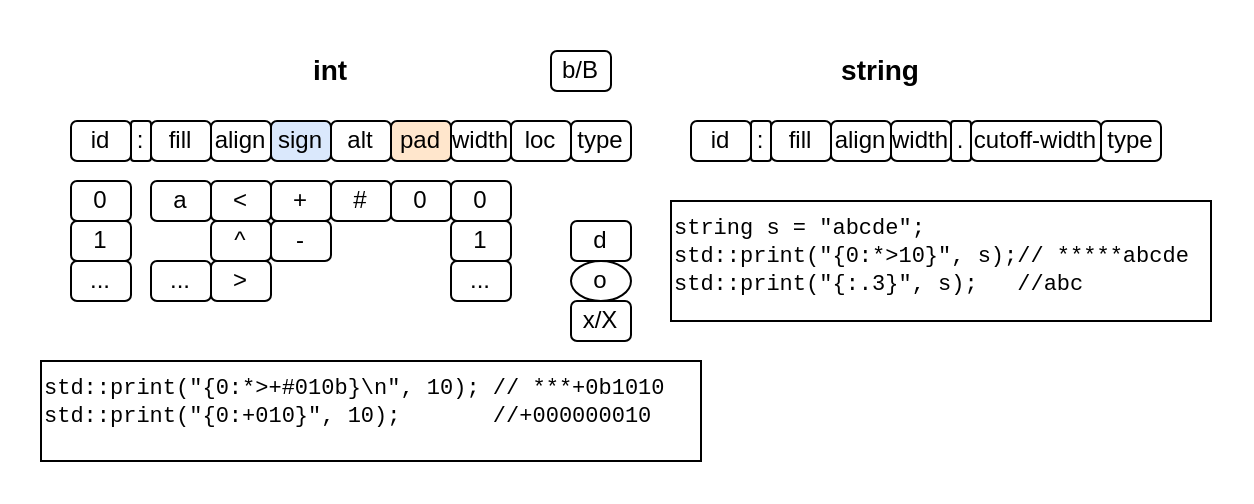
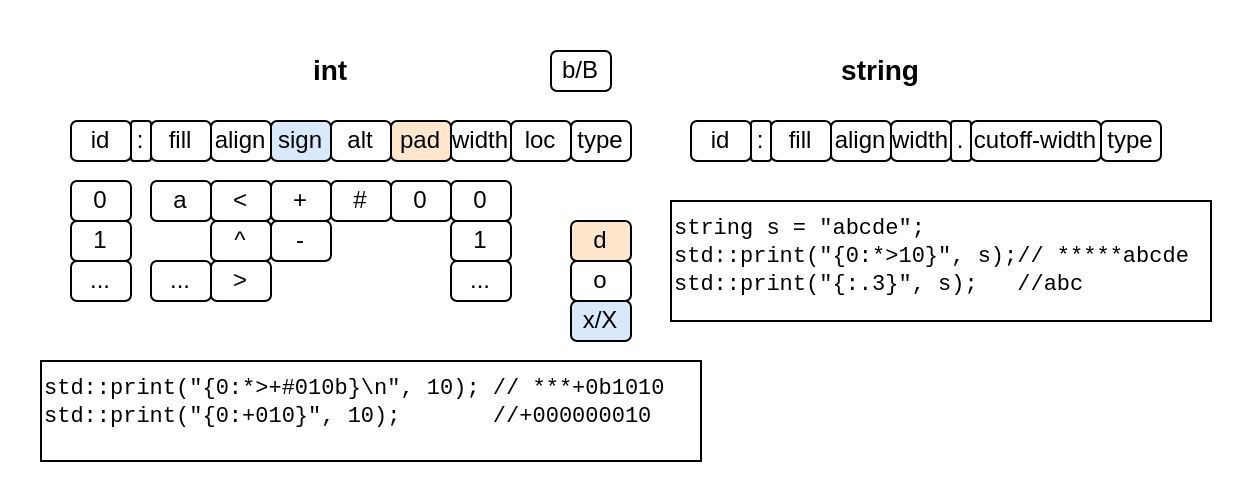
- <mxCell id="27" value="d" style="rounded=1;whiteSpace=wrap;html=1;" vertex="1" parent="1"><mxGeometry x="285" y="110" width="30" height="20" as="geometry" /></mxCell>
+ <mxCell id="27" value="d" style="rounded=1;whiteSpace=wrap;html=1;fillColor=#ffe6cc;" vertex="1" parent="1"><mxGeometry x="285" y="110" width="30" height="20" as="geometry" /></mxCell>
- <mxCell id="28" value="o" style="ellipse;whiteSpace=wrap;html=1;" vertex="1" parent="1"><mxGeometry x="285" y="130" width="30" height="20" as="geometry" /></mxCell>
+ <mxCell id="28" value="o" style="rounded=1;whiteSpace=wrap;html=1;" vertex="1" parent="1"><mxGeometry x="285" y="130" width="30" height="20" as="geometry" /></mxCell>
- <mxCell id="29" value="x/X" style="rounded=1;whiteSpace=wrap;html=1;" vertex="1" parent="1"><mxGeometry x="285" y="150" width="30" height="20" as="geometry" /></mxCell>
+ <mxCell id="29" value="x/X" style="rounded=1;whiteSpace=wrap;html=1;fillColor=#dae8fc;" vertex="1" parent="1"><mxGeometry x="285" y="150" width="30" height="20" as="geometry" /></mxCell>
